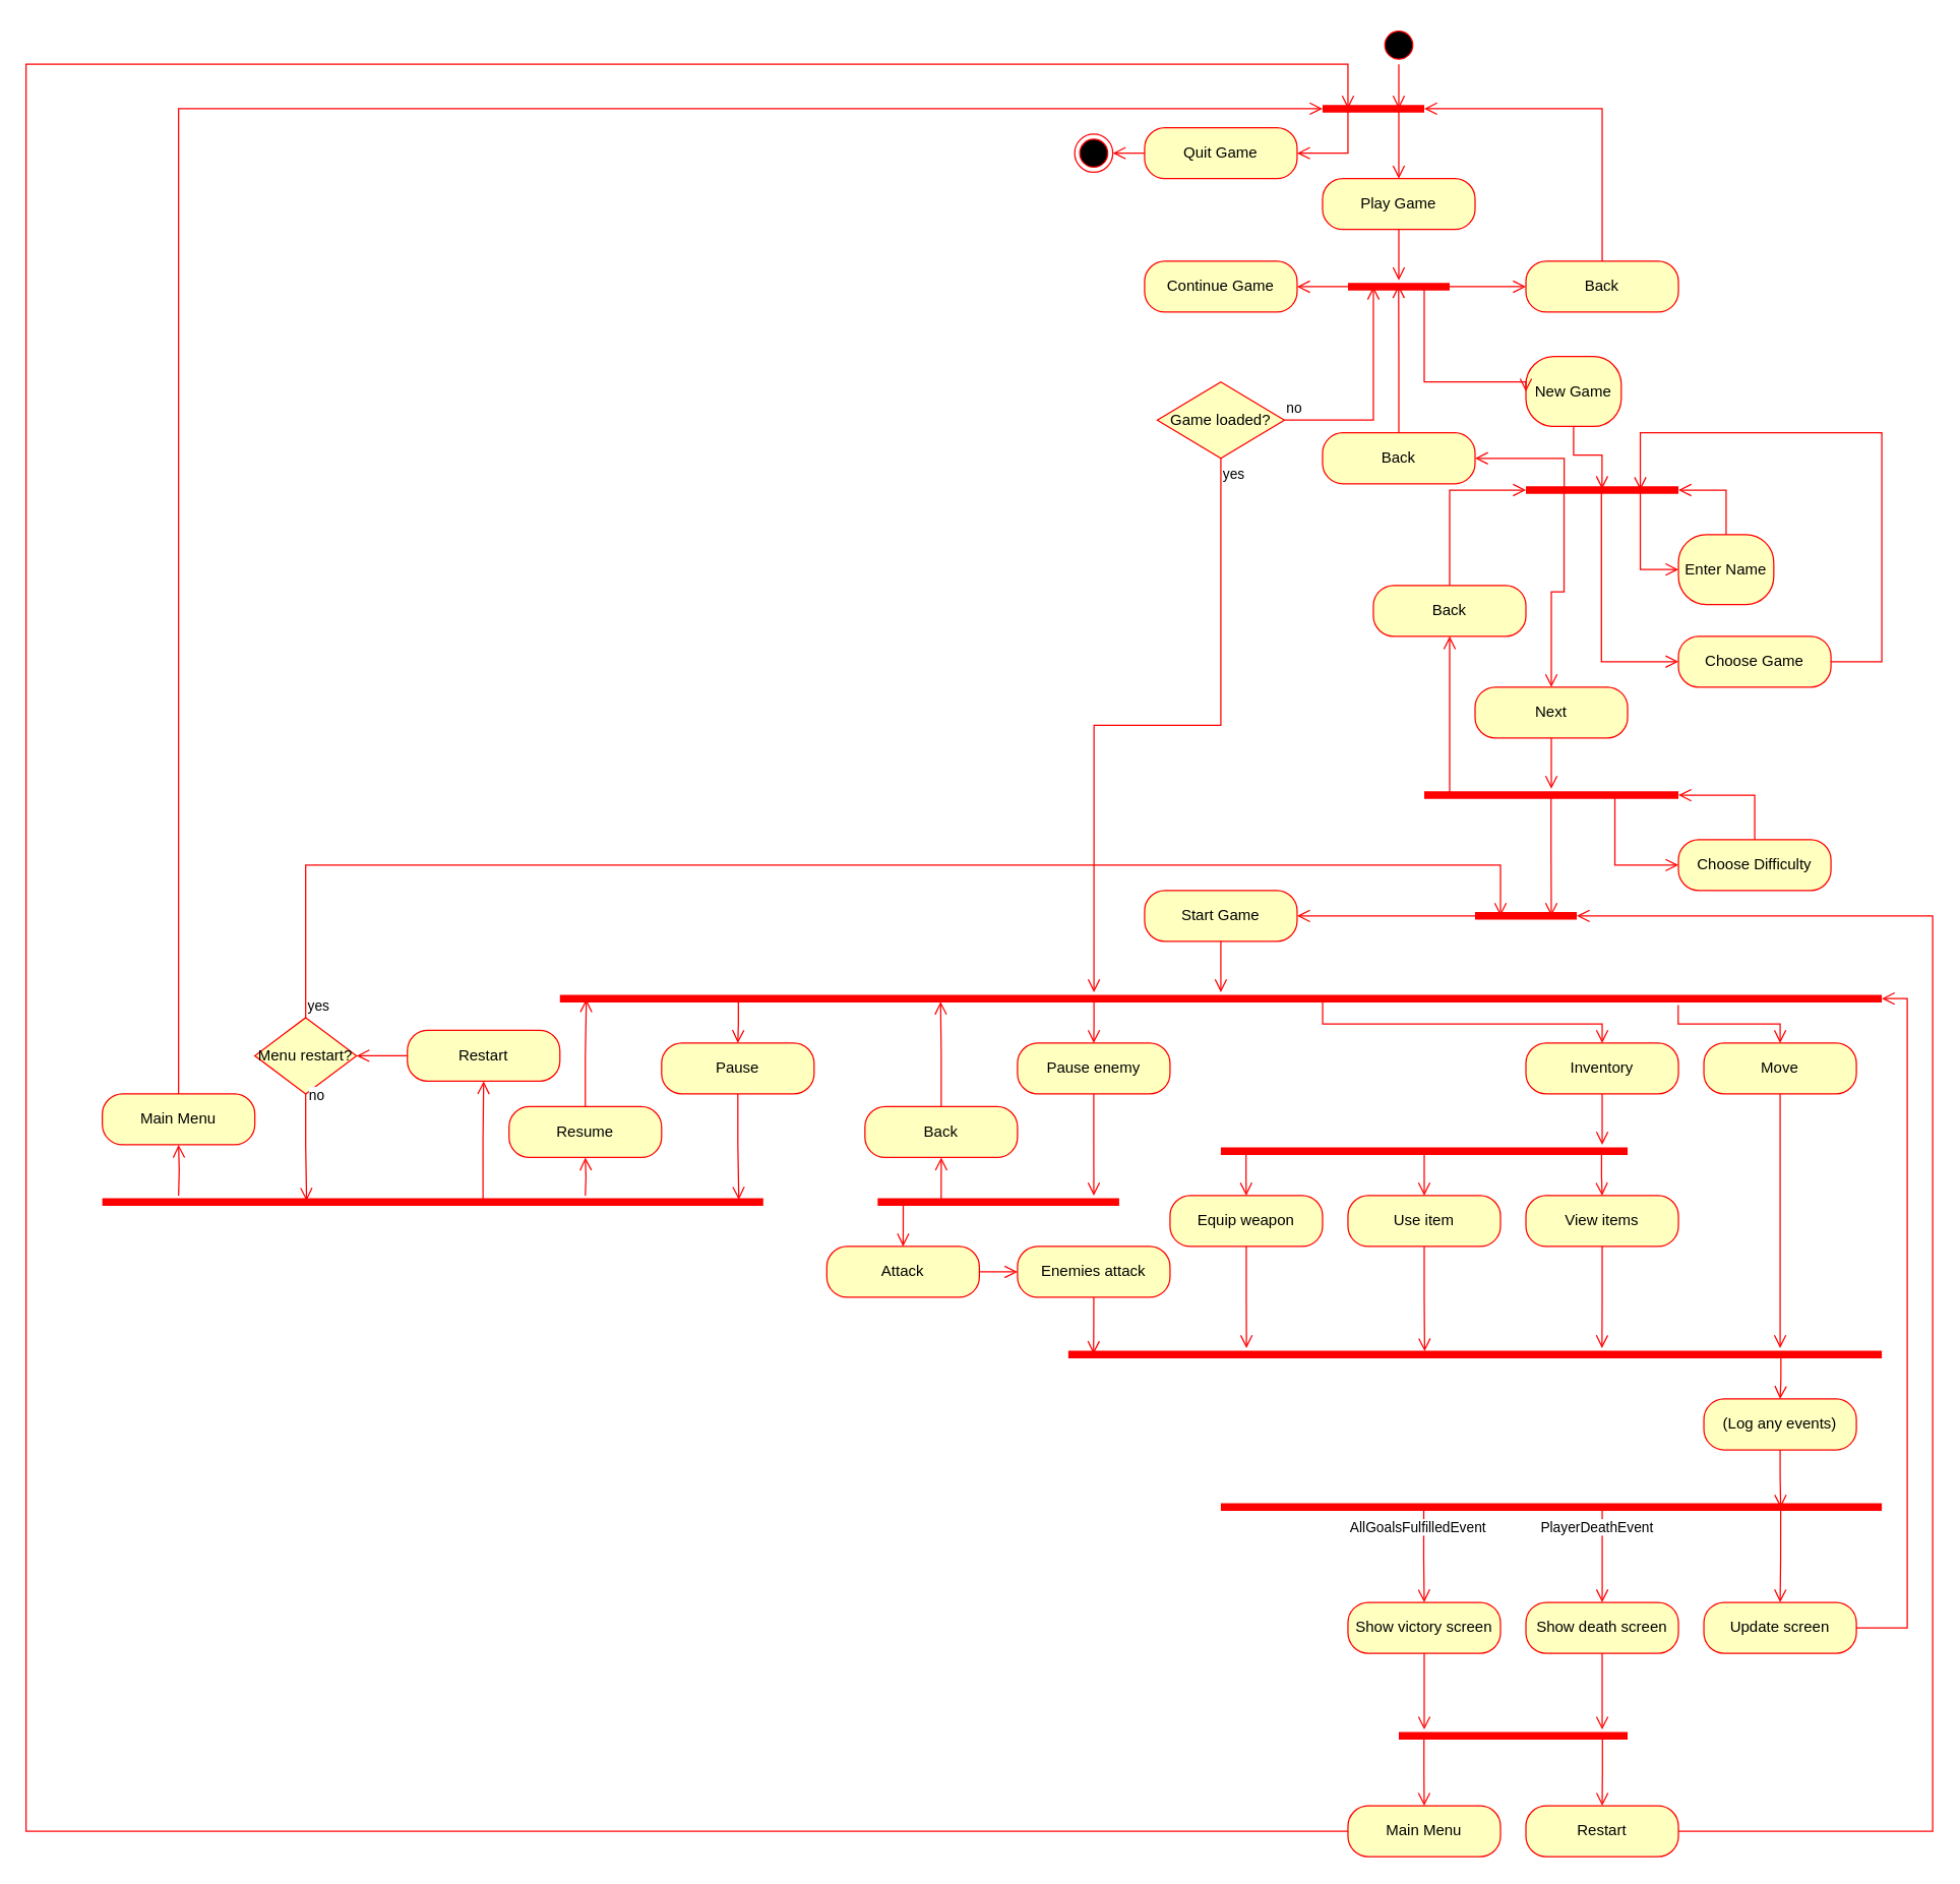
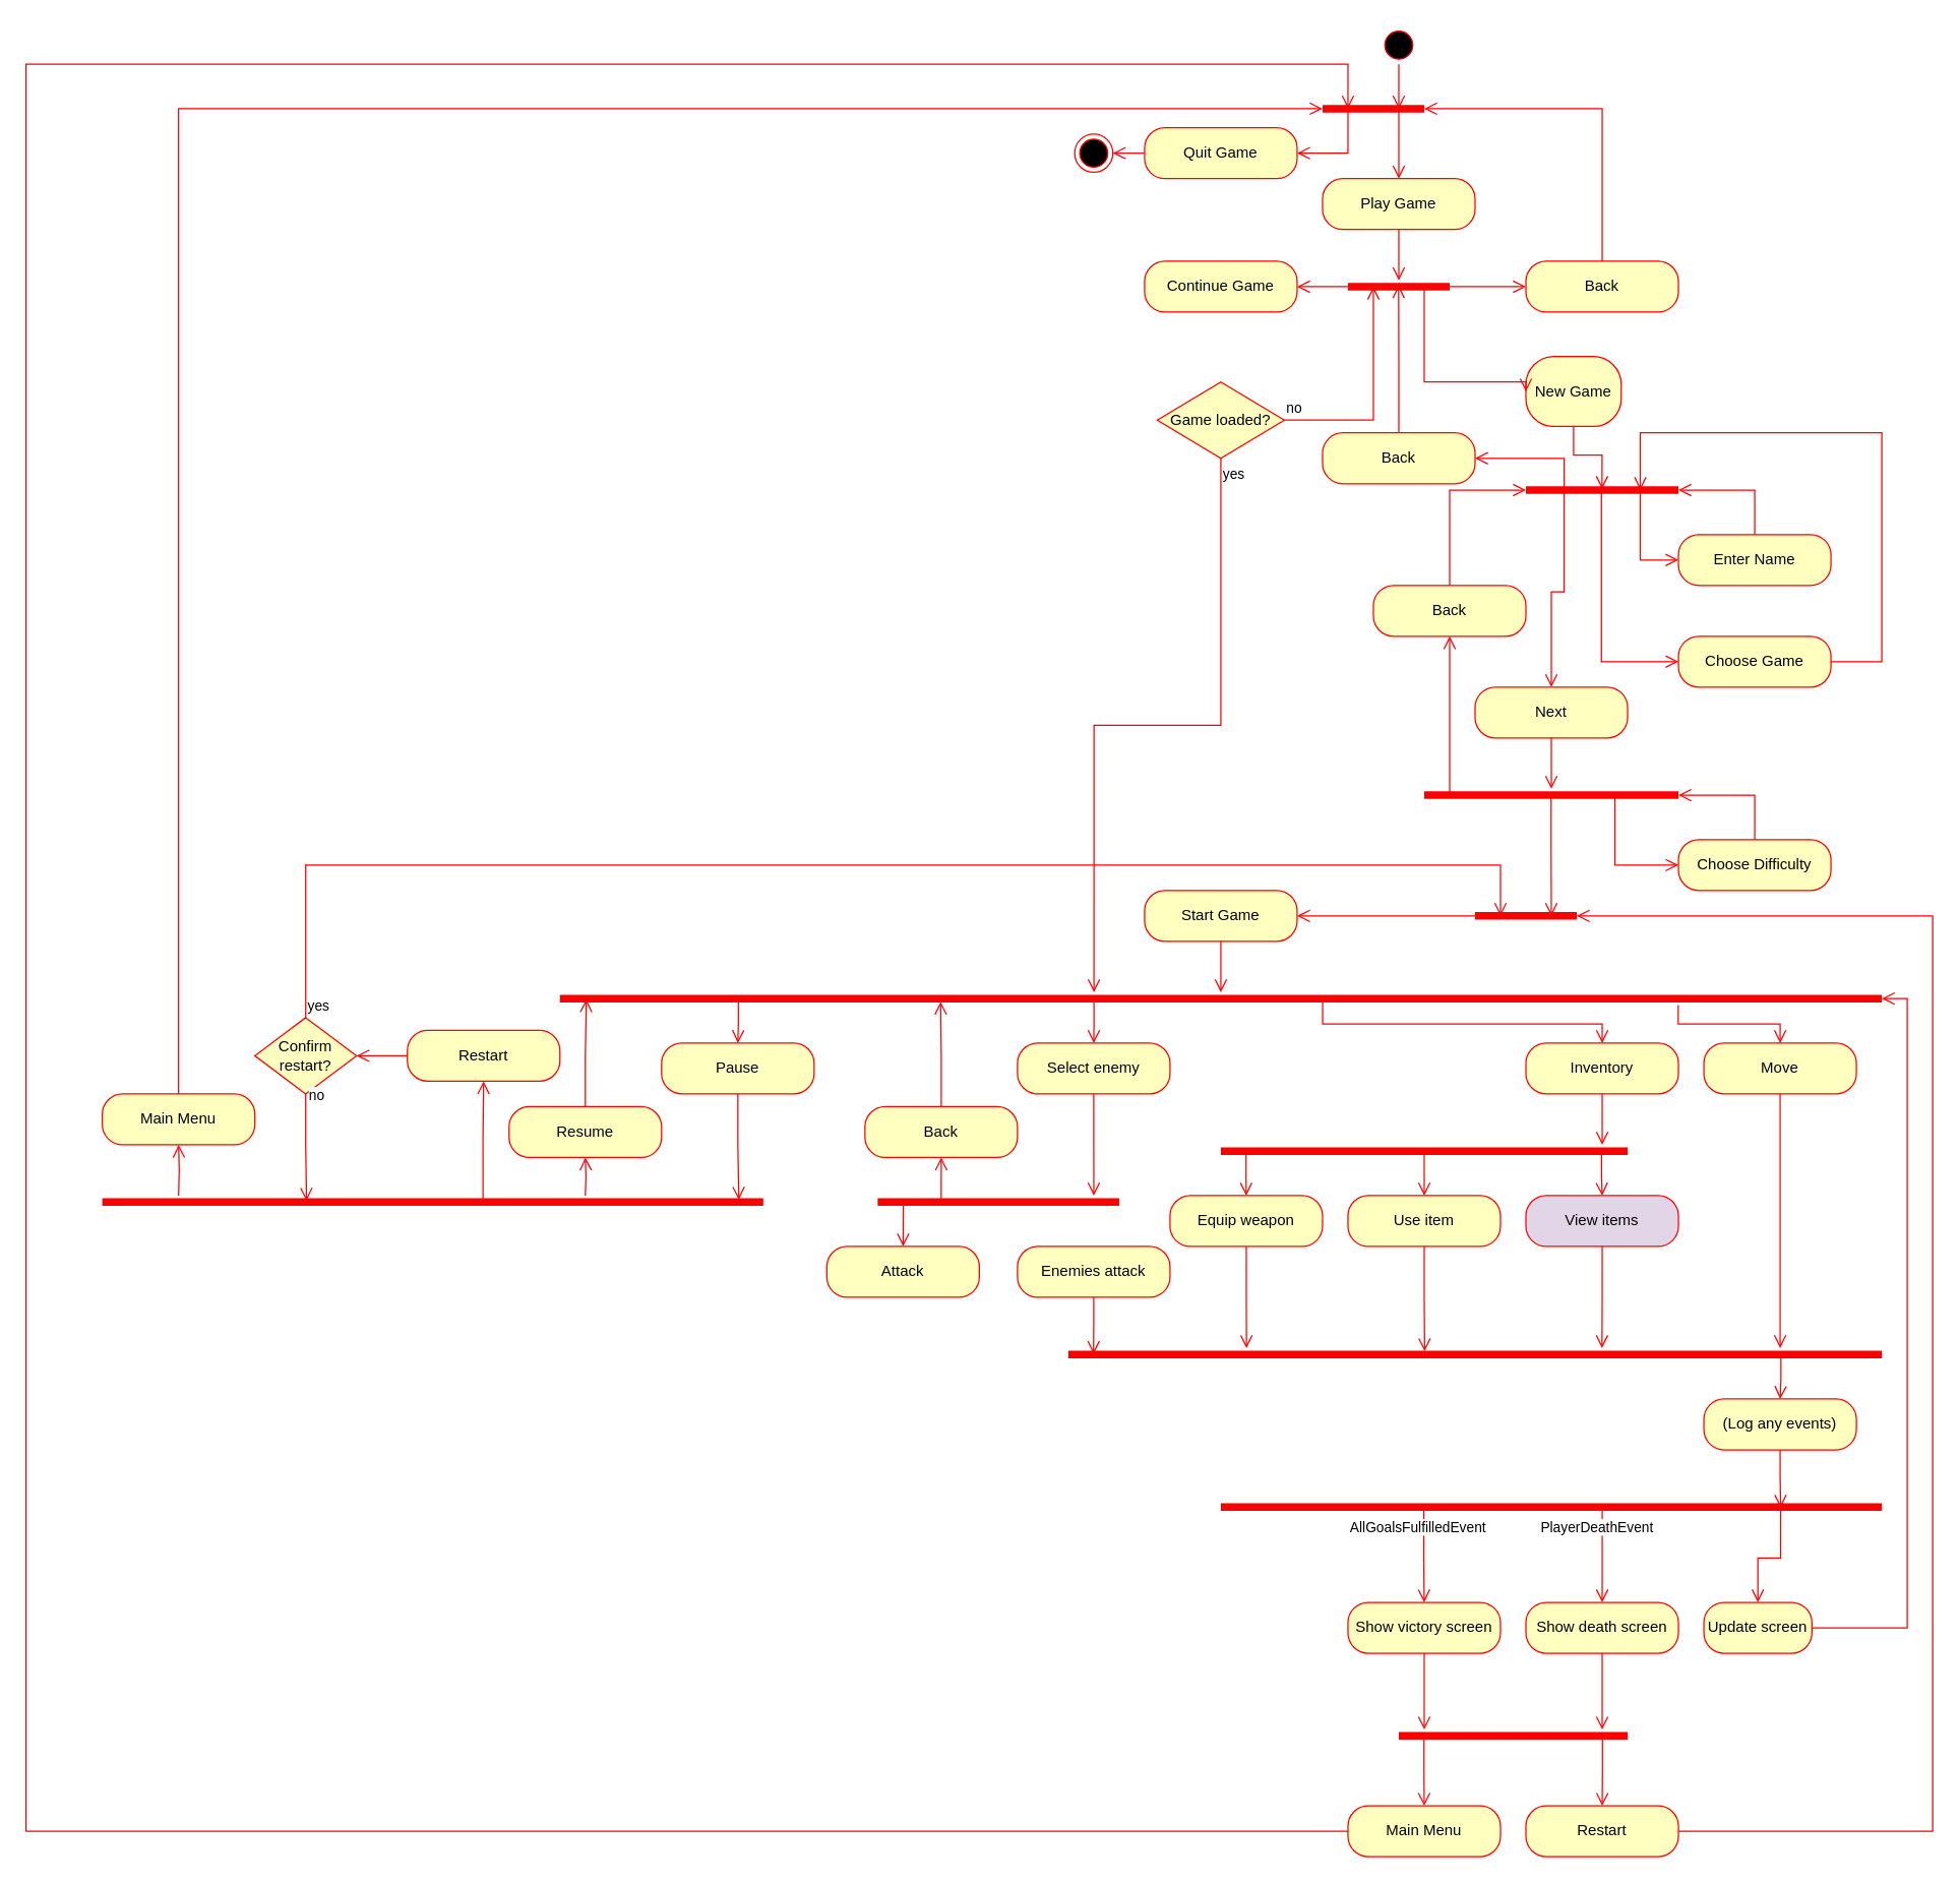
- <mxCell id="28" value="Enter Name" style="rounded=1;whiteSpace=wrap;html=1;arcSize=40;fontColor=#000000;fillColor=#ffffc0;strokeColor=#ff0000;" parent="1" vertex="1"><mxGeometry x="1320" y="420" width="75" height="55" as="geometry" /></mxCell>
+ <mxCell id="28" value="Enter Name" style="rounded=1;whiteSpace=wrap;html=1;arcSize=40;fontColor=#000000;fillColor=#ffffc0;strokeColor=#ff0000;" parent="1" vertex="1"><mxGeometry x="1320" y="420" width="120" height="40" as="geometry" /></mxCell>
- <mxCell id="104" value="&lt;font color=&quot;#000000&quot;&gt;Menu restart?&lt;/font&gt;" style="rhombus;whiteSpace=wrap;html=1;fillColor=#ffffc0;strokeColor=#ff0000;fontColor=#FFFFFF;" parent="1" vertex="1"><mxGeometry x="200" y="800" width="80" height="60" as="geometry" /></mxCell>
+ <mxCell id="104" value="&lt;font color=&quot;#000000&quot;&gt;Confirm restart?&lt;/font&gt;" style="rhombus;whiteSpace=wrap;html=1;fillColor=#ffffc0;strokeColor=#ff0000;fontColor=#FFFFFF;" parent="1" vertex="1"><mxGeometry x="200" y="800" width="80" height="60" as="geometry" /></mxCell>
- <mxCell id="82" value="Pause enemy" style="rounded=1;whiteSpace=wrap;html=1;arcSize=40;fontColor=#000000;fillColor=#ffffc0;strokeColor=#ff0000;" parent="1" vertex="1"><mxGeometry x="800" y="820" width="120" height="40" as="geometry" /></mxCell>
+ <mxCell id="82" value="Select enemy" style="rounded=1;whiteSpace=wrap;html=1;arcSize=40;fontColor=#000000;fillColor=#ffffc0;strokeColor=#ff0000;" parent="1" vertex="1"><mxGeometry x="800" y="820" width="120" height="40" as="geometry" /></mxCell>
- <mxCell id="60" value="View items" style="rounded=1;whiteSpace=wrap;html=1;arcSize=40;fontColor=#000000;fillColor=#ffffc0;strokeColor=#ff0000;" parent="1" vertex="1"><mxGeometry x="1200" y="940" width="120" height="40" as="geometry" /></mxCell>
+ <mxCell id="60" value="View items" style="rounded=1;whiteSpace=wrap;html=1;arcSize=40;fontColor=#000000;fillColor=#e1d5e7;strokeColor=#ff0000;" parent="1" vertex="1"><mxGeometry x="1200" y="940" width="120" height="40" as="geometry" /></mxCell>
- <mxCell id="91" value="" style="edgeStyle=orthogonalEdgeStyle;html=1;verticalAlign=bottom;endArrow=open;endSize=8;strokeColor=#ff0000;rounded=0;fontColor=#FFFFFF;entryX=0;entryY=0.5;entryDx=0;entryDy=0;" parent="1" source="90" target="92" edge="1"><mxGeometry relative="1" as="geometry"><mxPoint x="620" y="1050" as="targetPoint" /></mxGeometry></mxCell>
- <mxCell id="51" value="Update screen" style="rounded=1;whiteSpace=wrap;html=1;arcSize=40;fontColor=#000000;fillColor=#ffffc0;strokeColor=#ff0000;" parent="1" vertex="1"><mxGeometry x="1340" y="1260" width="120" height="40" as="geometry" /></mxCell>
+ <mxCell id="51" value="Update screen" style="rounded=1;whiteSpace=wrap;html=1;arcSize=40;fontColor=#000000;fillColor=#ffffc0;strokeColor=#ff0000;" parent="1" vertex="1"><mxGeometry x="1340" y="1260" width="85" height="40" as="geometry" /></mxCell>
